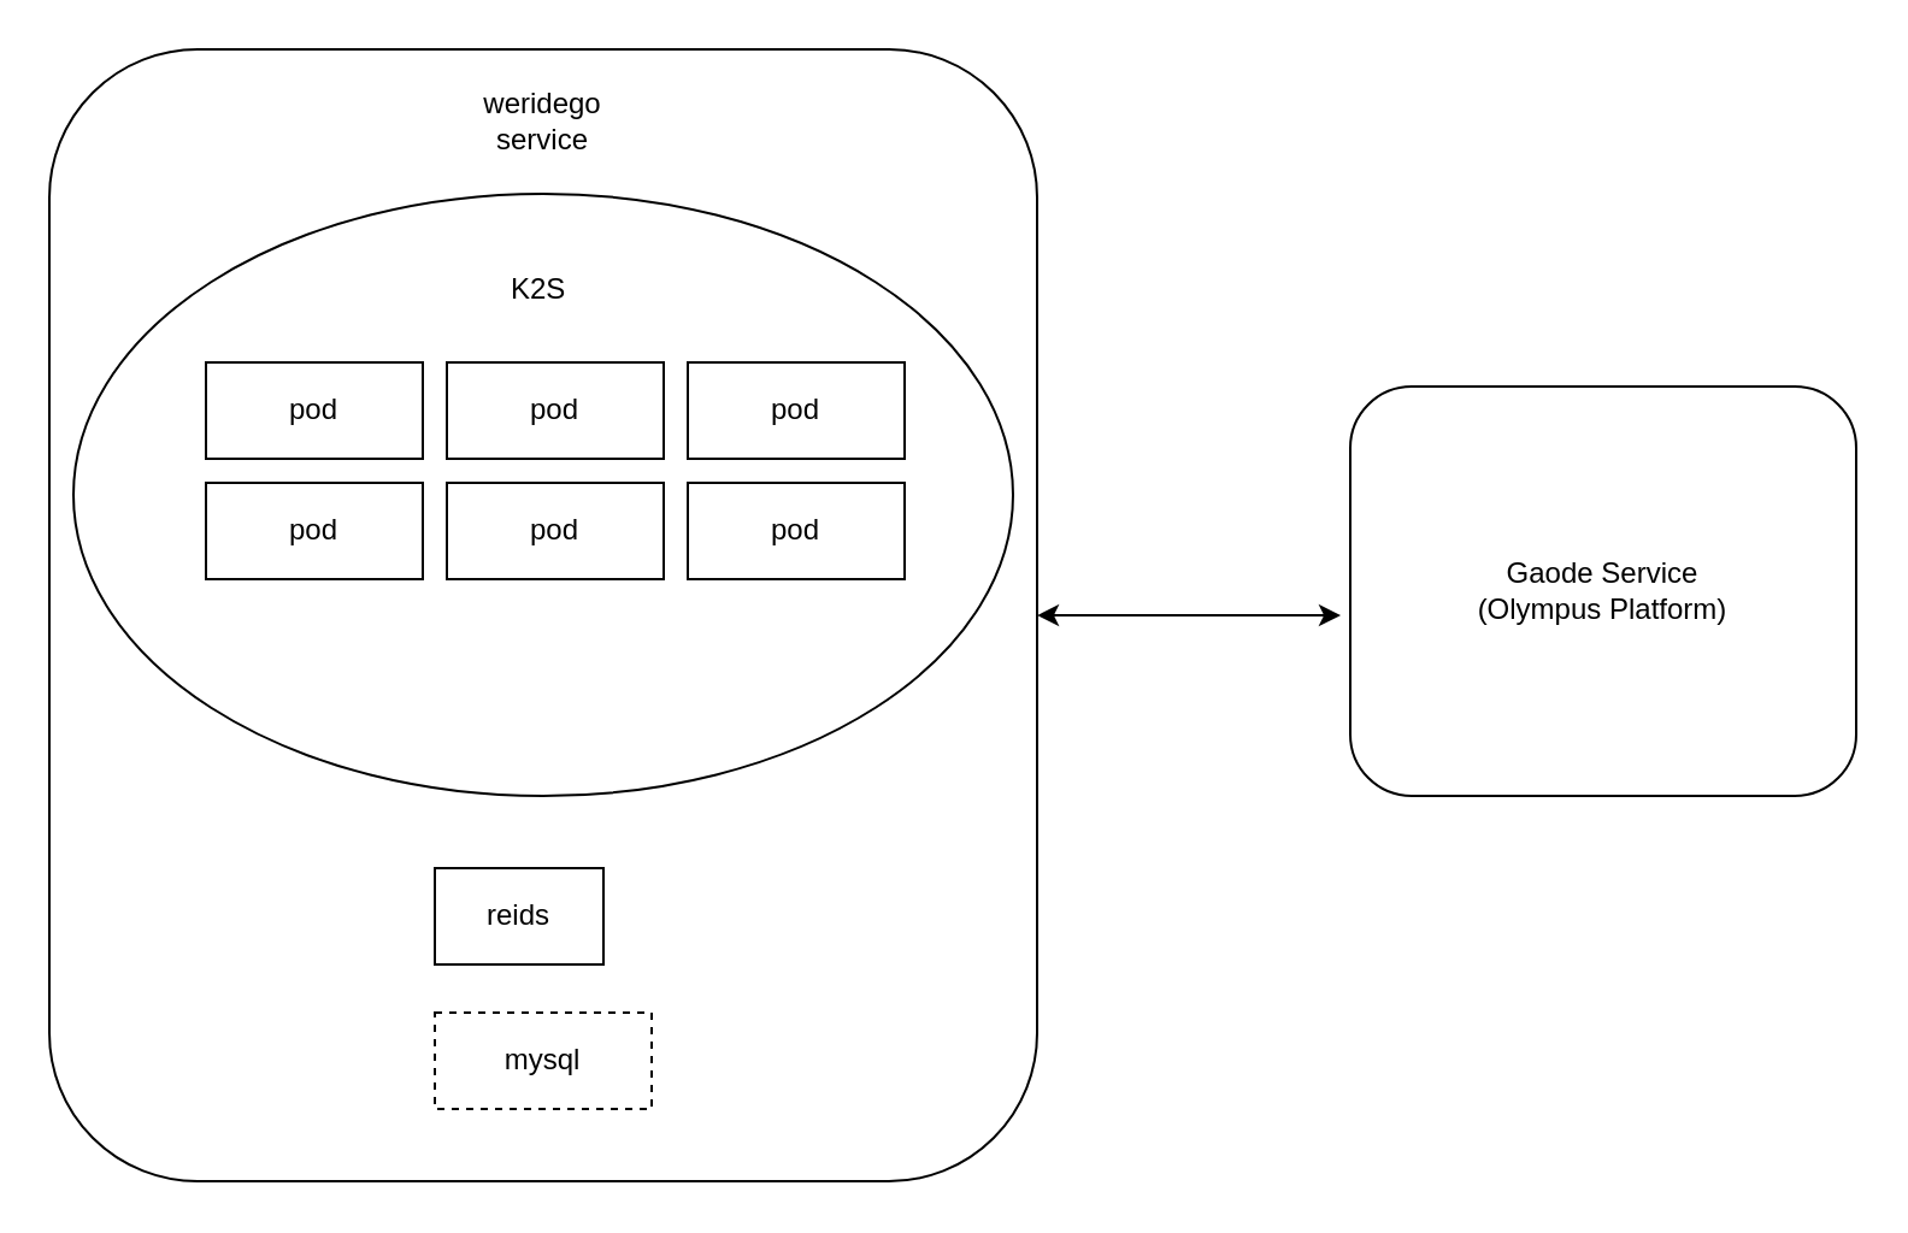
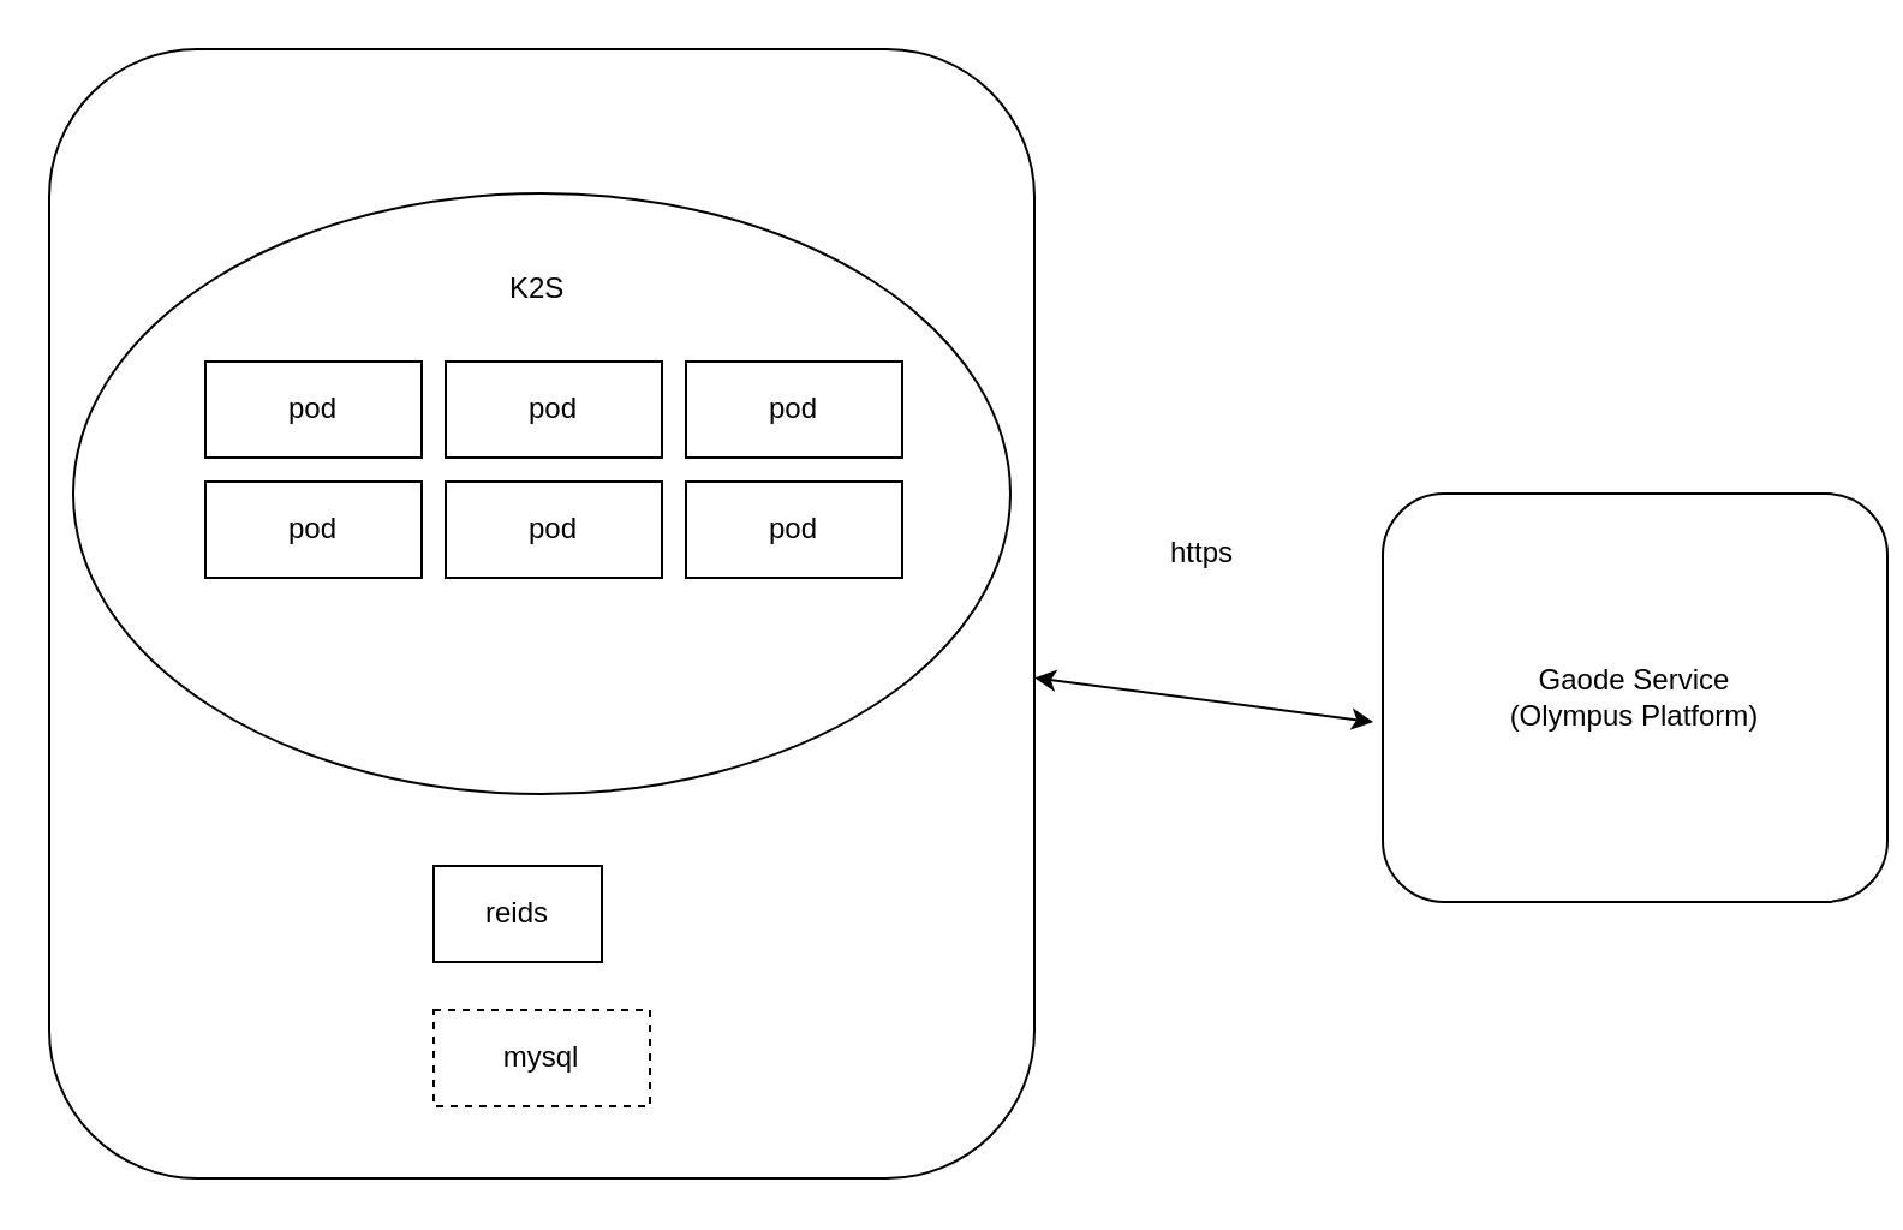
- <mxCell id="4" value="weridego service" style="text;html=1;strokeColor=none;fillColor=none;align=center;verticalAlign=middle;whiteSpace=wrap;rounded=0;" parent="1" vertex="1"><mxGeometry x="205" y="40" width="40" height="20" as="geometry" /></mxCell>
+ <mxCell id="16" value="https" style="text;html=1;strokeColor=none;fillColor=none;align=center;verticalAlign=middle;whiteSpace=wrap;rounded=0;" vertex="1" parent="1"><mxGeometry x="480" y="220" width="40" height="20" as="geometry" /></mxCell>
- <mxCell id="3" value="Gaode Service&lt;br&gt;(Olympus Platform)" style="rounded=1;whiteSpace=wrap;html=1;" parent="1" vertex="1"><mxGeometry x="560" y="160" width="210" height="170" as="geometry" /></mxCell>
+ <mxCell id="3" value="Gaode Service&lt;br&gt;(Olympus Platform)" style="rounded=1;whiteSpace=wrap;html=1;" parent="1" vertex="1"><mxGeometry x="575" y="205" width="210" height="170" as="geometry" /></mxCell>
